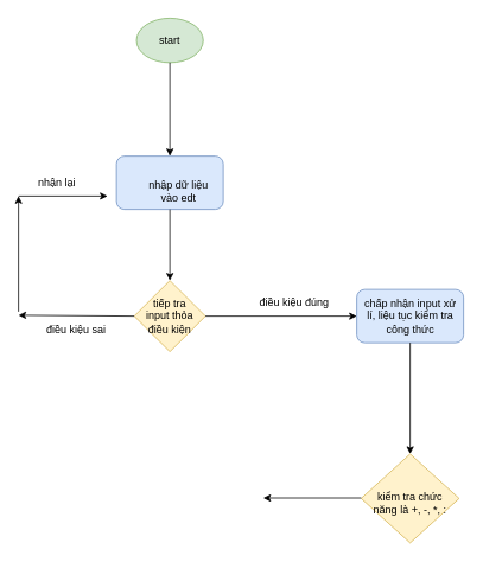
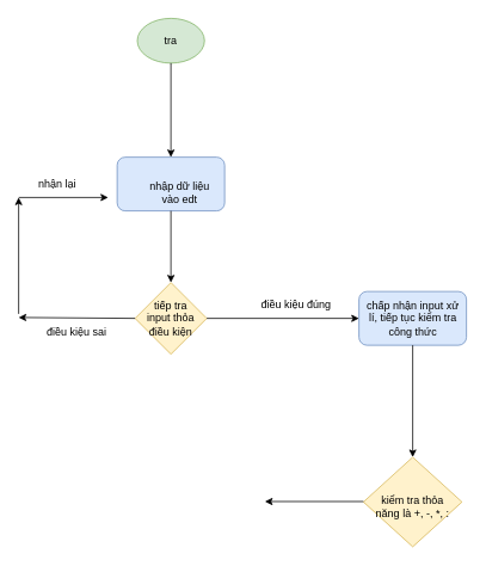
- <mxCell id="6" value="start" style="text;html=1;strokeColor=none;fillColor=none;align=center;verticalAlign=middle;whiteSpace=wrap;rounded=0;" vertex="1" parent="1"><mxGeometry x="150" y="30" width="80" height="30" as="geometry" /></mxCell>
+ <mxCell id="6" value="tra" style="text;html=1;strokeColor=none;fillColor=none;align=center;verticalAlign=middle;whiteSpace=wrap;rounded=0;" vertex="1" parent="1"><mxGeometry x="150" y="30" width="80" height="30" as="geometry" /></mxCell>
- <mxCell id="13" value="chấp nhận input xử lí, liệu tục kiểm tra công thức" style="text;html=1;strokeColor=none;fillColor=none;align=center;verticalAlign=middle;whiteSpace=wrap;rounded=0;" vertex="1" parent="1"><mxGeometry x="407.5" y="340" width="105" height="30" as="geometry" /></mxCell>
+ <mxCell id="13" value="chấp nhận input xử lí, tiếp tục kiểm tra công thức" style="text;html=1;strokeColor=none;fillColor=none;align=center;verticalAlign=middle;whiteSpace=wrap;rounded=0;" vertex="1" parent="1"><mxGeometry x="407.5" y="340" width="105" height="30" as="geometry" /></mxCell>
- <mxCell id="22" value="kiểm tra chức năng là +, -, *, :" style="text;html=1;strokeColor=none;fillColor=none;align=center;verticalAlign=middle;whiteSpace=wrap;rounded=0;" vertex="1" parent="1"><mxGeometry x="415" y="550" width="90" height="30" as="geometry" /></mxCell>
+ <mxCell id="22" value="kiểm tra thỏa năng là +, -, *, :" style="text;html=1;strokeColor=none;fillColor=none;align=center;verticalAlign=middle;whiteSpace=wrap;rounded=0;" vertex="1" parent="1"><mxGeometry x="415" y="550" width="90" height="30" as="geometry" /></mxCell>
